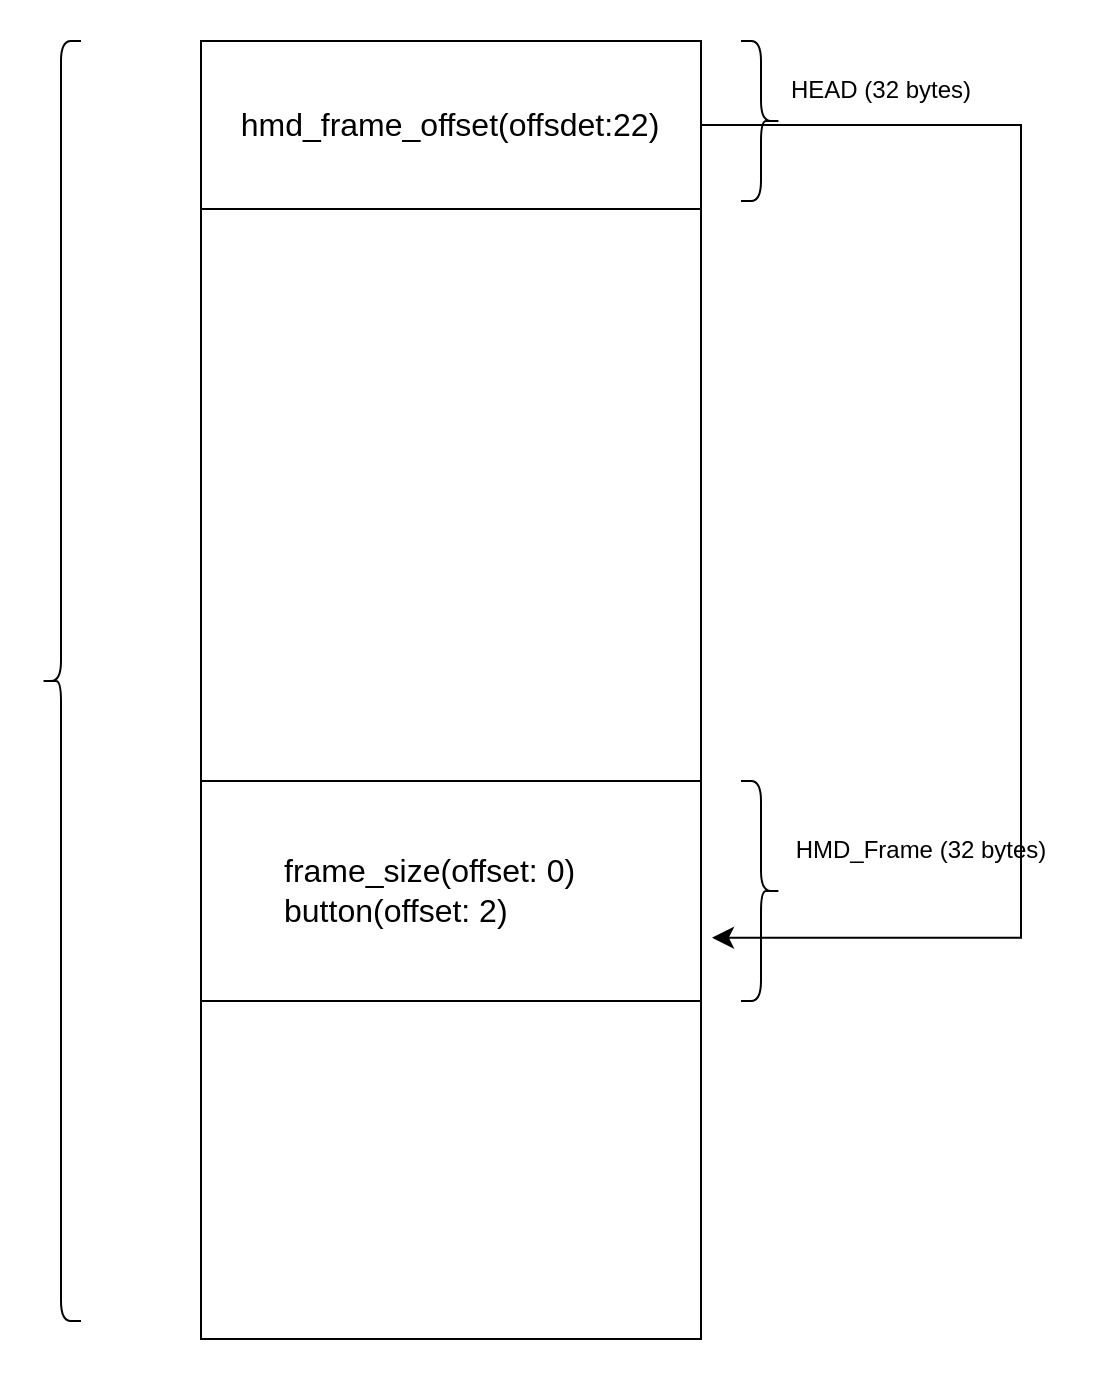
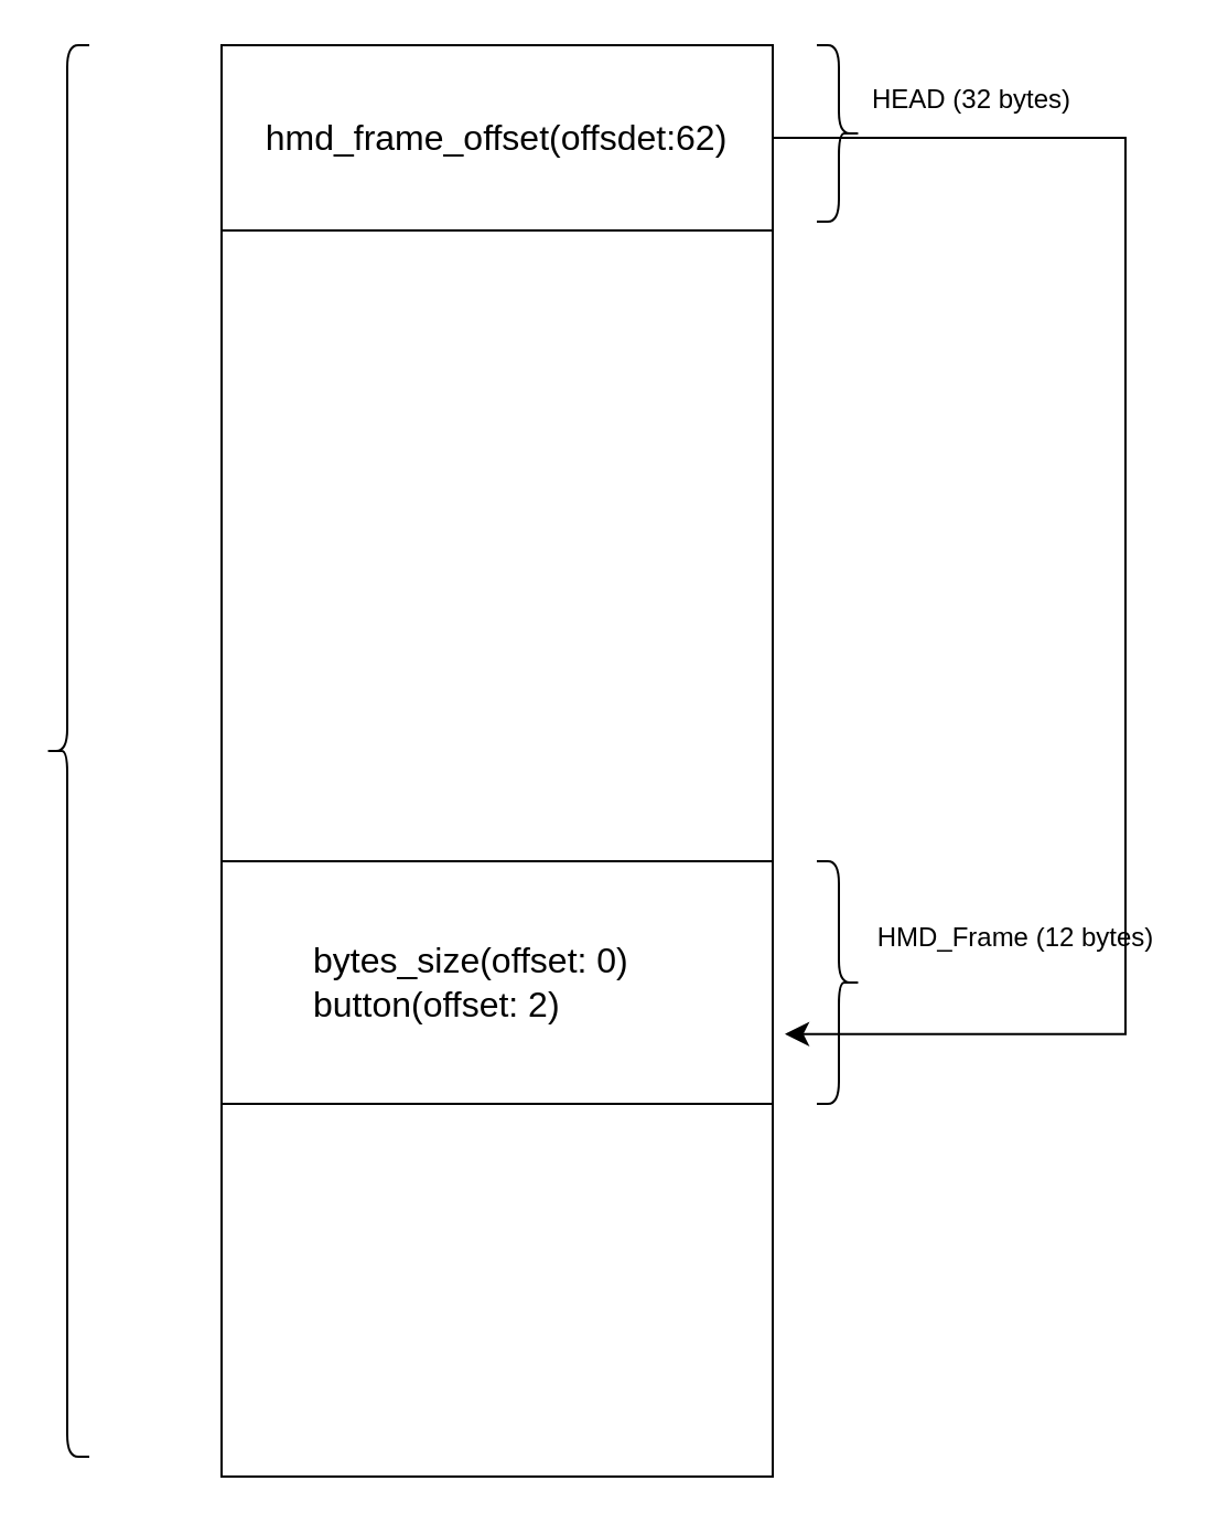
- <mxCell id="4" value="hmd_frame_offset(offsdet:22)" style="shape=partialRectangle;html=1;whiteSpace=wrap;connectable=0;strokeColor=inherit;overflow=hidden;fillColor=none;top=0;left=0;bottom=0;right=0;pointerEvents=1;fontSize=16;" vertex="1" parent="3"><mxGeometry width="250" height="84" as="geometry"><mxRectangle width="250" height="84" as="alternateBounds" /></mxGeometry></mxCell>
+ <mxCell id="4" value="hmd_frame_offset(offsdet:62)" style="shape=partialRectangle;html=1;whiteSpace=wrap;connectable=0;strokeColor=inherit;overflow=hidden;fillColor=none;top=0;left=0;bottom=0;right=0;pointerEvents=1;fontSize=16;" vertex="1" parent="3"><mxGeometry width="250" height="84" as="geometry"><mxRectangle width="250" height="84" as="alternateBounds" /></mxGeometry></mxCell>
- <mxCell id="16" value="HMD_Frame (32 bytes)" style="text;html=1;align=center;verticalAlign=middle;resizable=0;points=[];autosize=1;strokeColor=none;fillColor=none;" vertex="1" parent="1"><mxGeometry x="385" y="410" width="150" height="30" as="geometry" /></mxCell>
+ <mxCell id="16" value="HMD_Frame (12 bytes)" style="text;html=1;align=center;verticalAlign=middle;resizable=0;points=[];autosize=1;strokeColor=none;fillColor=none;" vertex="1" parent="1"><mxGeometry x="385" y="410" width="150" height="30" as="geometry" /></mxCell>
- <mxCell id="8" value="&lt;blockquote style=&quot;margin: 0 0 0 40px; border: none; padding: 0px;&quot;&gt;frame_size(offset: 0)&lt;div&gt;button(offset: 2)&lt;/div&gt;&lt;/blockquote&gt;" style="shape=partialRectangle;html=1;whiteSpace=wrap;connectable=0;strokeColor=inherit;overflow=hidden;fillColor=none;top=0;left=0;bottom=0;right=0;pointerEvents=1;fontSize=16;align=left;" vertex="1" parent="7"><mxGeometry width="250" height="110" as="geometry"><mxRectangle width="250" height="110" as="alternateBounds" /></mxGeometry></mxCell>
+ <mxCell id="8" value="&lt;blockquote style=&quot;margin: 0 0 0 40px; border: none; padding: 0px;&quot;&gt;bytes_size(offset: 0)&lt;div&gt;button(offset: 2)&lt;/div&gt;&lt;/blockquote&gt;" style="shape=partialRectangle;html=1;whiteSpace=wrap;connectable=0;strokeColor=inherit;overflow=hidden;fillColor=none;top=0;left=0;bottom=0;right=0;pointerEvents=1;fontSize=16;align=left;" vertex="1" parent="7"><mxGeometry width="250" height="110" as="geometry"><mxRectangle width="250" height="110" as="alternateBounds" /></mxGeometry></mxCell>
